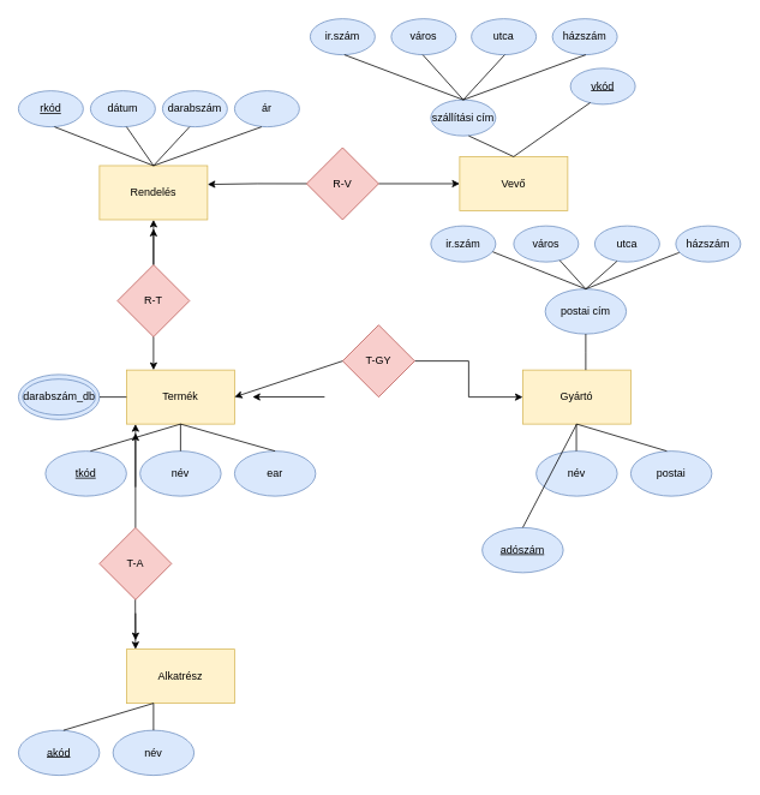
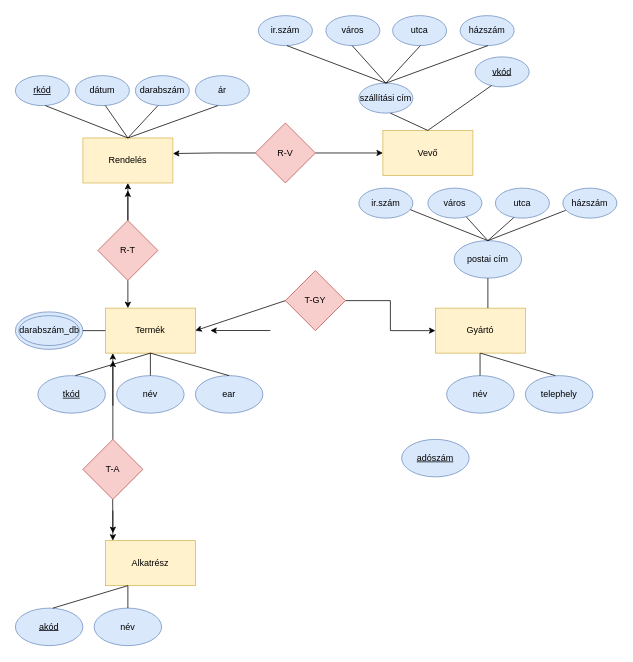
- <mxCell id="12" value="postai" style="ellipse;whiteSpace=wrap;html=1;fillColor=#dae8fc;strokeColor=#6c8ebf;" parent="1" vertex="1"><mxGeometry x="700" y="500" width="90" height="50" as="geometry" /></mxCell>
+ <mxCell id="12" value="telephely" style="ellipse;whiteSpace=wrap;html=1;fillColor=#dae8fc;strokeColor=#6c8ebf;" parent="1" vertex="1"><mxGeometry x="700" y="500" width="90" height="50" as="geometry" /></mxCell>
- <mxCell id="17" value="" style="endArrow=none;html=1;rounded=0;entryX=0.5;entryY=1;entryDx=0;entryDy=0;exitX=0.5;exitY=0;exitDx=0;exitDy=0;" parent="1" source="13" target="5" edge="1"><mxGeometry width="50" height="50" relative="1" as="geometry"><mxPoint x="500" y="500" as="sourcePoint" /><mxPoint x="550" y="450" as="targetPoint" /></mxGeometry></mxCell>
